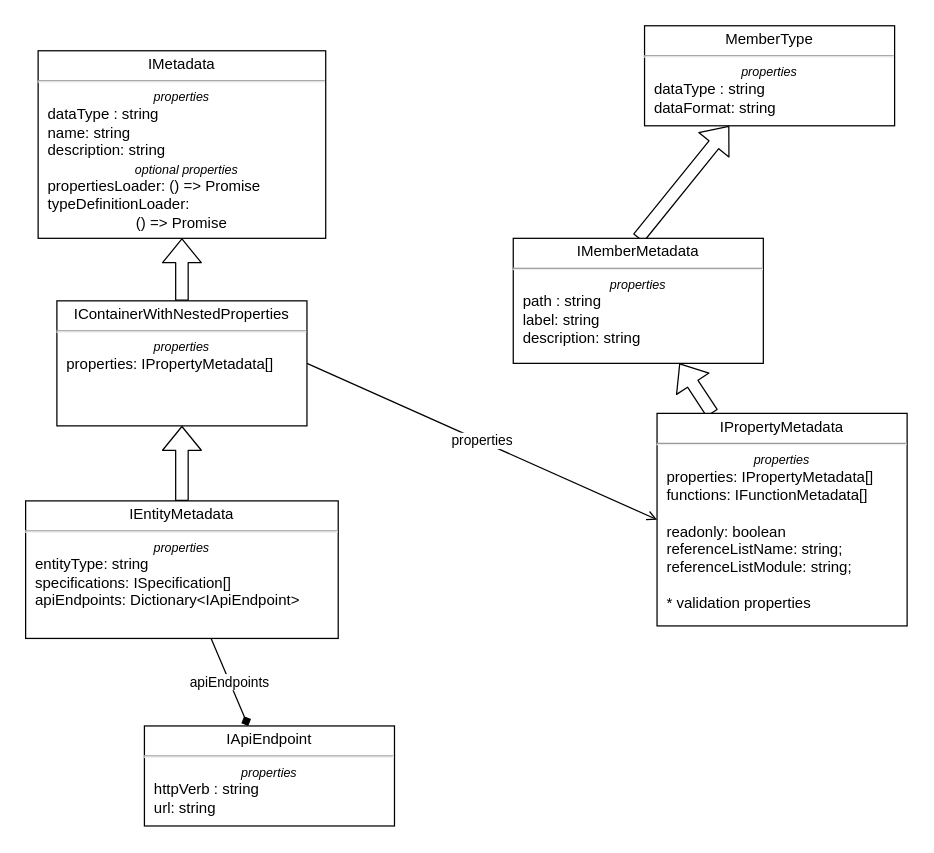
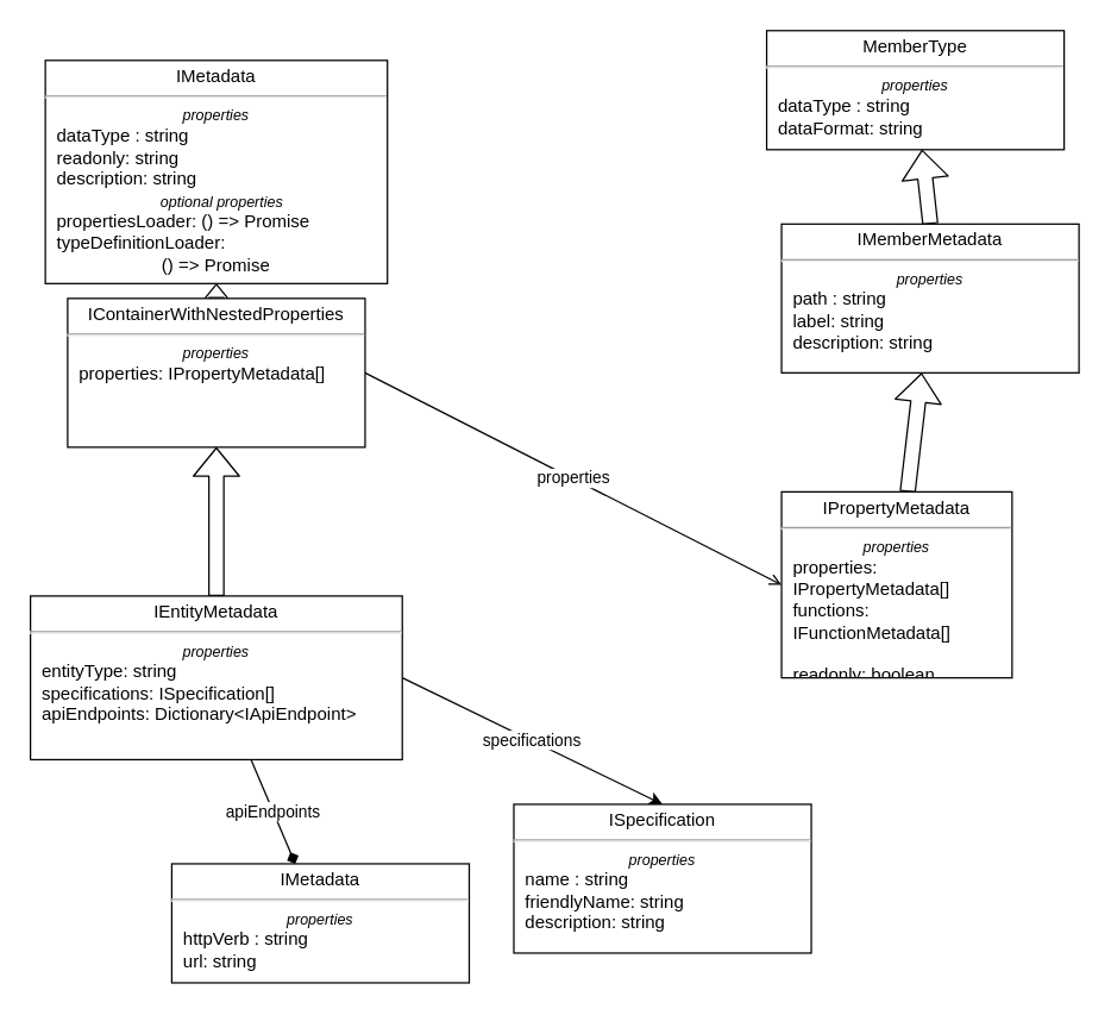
- <mxCell id="5" value="&lt;p style=&quot;margin:0px;margin-top:4px;text-align:center;&quot;&gt;IMetadata&lt;/p&gt;&lt;hr&gt;&lt;p style=&quot;font-size:10px;margin:0px;text-align:center;&quot;&gt;&lt;/p&gt;&lt;p style=&quot;font-size:10px;margin:0px;text-align:center;&quot;&gt;&lt;i&gt;properties&lt;/i&gt;&lt;/p&gt;&lt;p style=&quot;margin:0px;margin-left:8px;text-align:left;&quot;&gt;dataType : string&lt;/p&gt;&lt;p style=&quot;margin:0px;margin-left:8px;text-align:left;&quot;&gt;name: string&lt;br&gt;&lt;/p&gt;&lt;p style=&quot;margin:0px;margin-left:8px;text-align:left;&quot;&gt;description: string&lt;br&gt;&lt;/p&gt;&lt;p style=&quot;margin: 0px 0px 0px 8px;&quot;&gt;&lt;i style=&quot;font-size: 10px;&quot;&gt;optional properties&lt;/i&gt;&lt;br&gt;&lt;/p&gt;&lt;p style=&quot;margin:0px;margin-left:8px;text-align:left;&quot;&gt;propertiesLoader: () =&amp;gt; Promise&lt;/p&gt;&lt;p style=&quot;margin:0px;margin-left:8px;text-align:left;&quot;&gt;typeDefinitionLoader:&lt;/p&gt;&lt;span style=&quot;text-align: left;&quot;&gt;() =&amp;gt; Promise&lt;/span&gt;&lt;span style=&quot;text-align: left;&quot;&gt;&lt;br&gt;&lt;/span&gt;" style="shape=rect;html=1;overflow=fill;whiteSpace=wrap;" vertex="1" parent="1"><mxGeometry x="30" y="40" width="230" height="150" as="geometry" /></mxCell>
+ <mxCell id="5" value="&lt;p style=&quot;margin:0px;margin-top:4px;text-align:center;&quot;&gt;IMetadata&lt;/p&gt;&lt;hr&gt;&lt;p style=&quot;font-size:10px;margin:0px;text-align:center;&quot;&gt;&lt;/p&gt;&lt;p style=&quot;font-size:10px;margin:0px;text-align:center;&quot;&gt;&lt;i&gt;properties&lt;/i&gt;&lt;/p&gt;&lt;p style=&quot;margin:0px;margin-left:8px;text-align:left;&quot;&gt;dataType : string&lt;/p&gt;&lt;p style=&quot;margin:0px;margin-left:8px;text-align:left;&quot;&gt;readonly: string&lt;br&gt;&lt;/p&gt;&lt;p style=&quot;margin:0px;margin-left:8px;text-align:left;&quot;&gt;description: string&lt;br&gt;&lt;/p&gt;&lt;p style=&quot;margin: 0px 0px 0px 8px;&quot;&gt;&lt;i style=&quot;font-size: 10px;&quot;&gt;optional properties&lt;/i&gt;&lt;br&gt;&lt;/p&gt;&lt;p style=&quot;margin:0px;margin-left:8px;text-align:left;&quot;&gt;propertiesLoader: () =&amp;gt; Promise&lt;/p&gt;&lt;p style=&quot;margin:0px;margin-left:8px;text-align:left;&quot;&gt;typeDefinitionLoader:&lt;/p&gt;&lt;span style=&quot;text-align: left;&quot;&gt;() =&amp;gt; Promise&lt;/span&gt;&lt;span style=&quot;text-align: left;&quot;&gt;&lt;br&gt;&lt;/span&gt;" style="shape=rect;html=1;overflow=fill;whiteSpace=wrap;" vertex="1" parent="1"><mxGeometry x="30" y="40" width="230" height="150" as="geometry" /></mxCell>
- <mxCell id="4" value="&lt;p style=&quot;margin:0px;margin-top:4px;text-align:center;&quot;&gt;IMemberMetadata&lt;br&gt;&lt;/p&gt;&lt;hr&gt;&lt;p style=&quot;font-size:10px;margin:0px;text-align:center;&quot;&gt;&lt;/p&gt;&lt;p style=&quot;font-size:10px;margin:0px;text-align:center;&quot;&gt;&lt;i&gt;properties&lt;/i&gt;&lt;/p&gt;&lt;p style=&quot;margin:0px;margin-left:8px;text-align:left;&quot;&gt;path : string&lt;/p&gt;&lt;p style=&quot;margin:0px;margin-left:8px;text-align:left;&quot;&gt;label: string&lt;br&gt;&lt;/p&gt;&lt;p style=&quot;margin:0px;margin-left:8px;text-align:left;&quot;&gt;description: string&lt;br&gt;&lt;/p&gt;" style="shape=rect;html=1;overflow=fill;whiteSpace=wrap;" vertex="1" parent="1"><mxGeometry x="410" y="190" width="200" height="100" as="geometry" /></mxCell>
+ <mxCell id="4" value="&lt;p style=&quot;margin:0px;margin-top:4px;text-align:center;&quot;&gt;IMemberMetadata&lt;br&gt;&lt;/p&gt;&lt;hr&gt;&lt;p style=&quot;font-size:10px;margin:0px;text-align:center;&quot;&gt;&lt;/p&gt;&lt;p style=&quot;font-size:10px;margin:0px;text-align:center;&quot;&gt;&lt;i&gt;properties&lt;/i&gt;&lt;/p&gt;&lt;p style=&quot;margin:0px;margin-left:8px;text-align:left;&quot;&gt;path : string&lt;/p&gt;&lt;p style=&quot;margin:0px;margin-left:8px;text-align:left;&quot;&gt;label: string&lt;br&gt;&lt;/p&gt;&lt;p style=&quot;margin:0px;margin-left:8px;text-align:left;&quot;&gt;description: string&lt;br&gt;&lt;/p&gt;" style="shape=rect;html=1;overflow=fill;whiteSpace=wrap;" vertex="1" parent="1"><mxGeometry x="525" y="150" width="200" height="100" as="geometry" /></mxCell>
- <mxCell id="10" value="&lt;p style=&quot;margin:0px;margin-top:4px;text-align:center;&quot;&gt;IContainerWithNestedProperties&lt;br&gt;&lt;/p&gt;&lt;hr&gt;&lt;p style=&quot;font-size:10px;margin:0px;text-align:center;&quot;&gt;&lt;/p&gt;&lt;p style=&quot;font-size:10px;margin:0px;text-align:center;&quot;&gt;&lt;i&gt;properties&lt;/i&gt;&lt;/p&gt;&lt;p style=&quot;margin:0px;margin-left:8px;text-align:left;&quot;&gt;properties: IPropertyMetadata[]&lt;/p&gt;" style="shape=rect;html=1;overflow=fill;whiteSpace=wrap;" vertex="1" parent="1"><mxGeometry x="45" y="240" width="200" height="100" as="geometry" /></mxCell>
+ <mxCell id="10" value="&lt;p style=&quot;margin:0px;margin-top:4px;text-align:center;&quot;&gt;IContainerWithNestedProperties&lt;br&gt;&lt;/p&gt;&lt;hr&gt;&lt;p style=&quot;font-size:10px;margin:0px;text-align:center;&quot;&gt;&lt;/p&gt;&lt;p style=&quot;font-size:10px;margin:0px;text-align:center;&quot;&gt;&lt;i&gt;properties&lt;/i&gt;&lt;/p&gt;&lt;p style=&quot;margin:0px;margin-left:8px;text-align:left;&quot;&gt;properties: IPropertyMetadata[]&lt;/p&gt;" style="shape=rect;html=1;overflow=fill;whiteSpace=wrap;" vertex="1" parent="1"><mxGeometry x="45" y="200" width="200" height="100" as="geometry" /></mxCell>
- <mxCell id="7" value="&lt;p style=&quot;margin:0px;margin-top:4px;text-align:center;&quot;&gt;IPropertyMetadata&lt;br&gt;&lt;/p&gt;&lt;hr&gt;&lt;p style=&quot;font-size:10px;margin:0px;text-align:center;&quot;&gt;&lt;/p&gt;&lt;p style=&quot;font-size:10px;margin:0px;text-align:center;&quot;&gt;&lt;i&gt;properties&lt;/i&gt;&lt;/p&gt;&lt;p style=&quot;margin:0px;margin-left:8px;text-align:left;&quot;&gt;&lt;span style=&quot;background-color: initial;&quot;&gt;properties: IPropertyMetadata[]&lt;/span&gt;&lt;br&gt;&lt;/p&gt;&lt;p style=&quot;margin:0px;margin-left:8px;text-align:left;&quot;&gt;&lt;span style=&quot;background-color: initial;&quot;&gt;functions: IFunctionMetadata[]&lt;/span&gt;&lt;/p&gt;&lt;p style=&quot;margin:0px;margin-left:8px;text-align:left;&quot;&gt;&lt;span style=&quot;background-color: initial;&quot;&gt;&lt;br&gt;&lt;/span&gt;&lt;/p&gt;&lt;p style=&quot;margin:0px;margin-left:8px;text-align:left;&quot;&gt;readonly: boolean&lt;span style=&quot;background-color: initial;&quot;&gt;&lt;br&gt;&lt;/span&gt;&lt;/p&gt;&lt;p style=&quot;margin:0px;margin-left:8px;text-align:left;&quot;&gt;referenceListName: string;&lt;/p&gt;&lt;p style=&quot;margin:0px;margin-left:8px;text-align:left;&quot;&gt;referenceListModule: string;&lt;br&gt;&lt;/p&gt;&lt;p style=&quot;margin:0px;margin-left:8px;text-align:left;&quot;&gt;&lt;br&gt;&lt;/p&gt;&lt;p style=&quot;margin:0px;margin-left:8px;text-align:left;&quot;&gt;* validation properties&lt;span style=&quot;background-color: initial;&quot;&gt;&amp;nbsp;&lt;/span&gt;&lt;/p&gt;" style="shape=rect;html=1;overflow=fill;whiteSpace=wrap;" vertex="1" parent="1"><mxGeometry x="525" y="330" width="200" height="170" as="geometry" /></mxCell>
+ <mxCell id="7" value="&lt;p style=&quot;margin:0px;margin-top:4px;text-align:center;&quot;&gt;IPropertyMetadata&lt;br&gt;&lt;/p&gt;&lt;hr&gt;&lt;p style=&quot;font-size:10px;margin:0px;text-align:center;&quot;&gt;&lt;/p&gt;&lt;p style=&quot;font-size:10px;margin:0px;text-align:center;&quot;&gt;&lt;i&gt;properties&lt;/i&gt;&lt;/p&gt;&lt;p style=&quot;margin:0px;margin-left:8px;text-align:left;&quot;&gt;&lt;span style=&quot;background-color: initial;&quot;&gt;properties: IPropertyMetadata[]&lt;/span&gt;&lt;br&gt;&lt;/p&gt;&lt;p style=&quot;margin:0px;margin-left:8px;text-align:left;&quot;&gt;&lt;span style=&quot;background-color: initial;&quot;&gt;functions: IFunctionMetadata[]&lt;/span&gt;&lt;/p&gt;&lt;p style=&quot;margin:0px;margin-left:8px;text-align:left;&quot;&gt;&lt;span style=&quot;background-color: initial;&quot;&gt;&lt;br&gt;&lt;/span&gt;&lt;/p&gt;&lt;p style=&quot;margin:0px;margin-left:8px;text-align:left;&quot;&gt;readonly: boolean&lt;span style=&quot;background-color: initial;&quot;&gt;&lt;br&gt;&lt;/span&gt;&lt;/p&gt;&lt;p style=&quot;margin:0px;margin-left:8px;text-align:left;&quot;&gt;referenceListName: string;&lt;/p&gt;&lt;p style=&quot;margin:0px;margin-left:8px;text-align:left;&quot;&gt;referenceListModule: string;&lt;br&gt;&lt;/p&gt;&lt;p style=&quot;margin:0px;margin-left:8px;text-align:left;&quot;&gt;&lt;br&gt;&lt;/p&gt;&lt;p style=&quot;margin:0px;margin-left:8px;text-align:left;&quot;&gt;* validation properties&lt;span style=&quot;background-color: initial;&quot;&gt;&amp;nbsp;&lt;/span&gt;&lt;/p&gt;" style="shape=rect;html=1;overflow=fill;whiteSpace=wrap;" vertex="1" parent="1"><mxGeometry x="525" y="330" width="155" height="125" as="geometry" /></mxCell>
+ <mxCell id="12" value="specifications" style="edgeStyle=none;html=1;exitX=1;exitY=0.5;exitDx=0;exitDy=0;entryX=0.5;entryY=0;entryDx=0;entryDy=0;" edge="1" parent="1" source="14" target="15"><mxGeometry relative="1" as="geometry"><mxPoint x="375" y="500" as="targetPoint" /></mxGeometry></mxCell>
- <mxCell id="16" value="&lt;p style=&quot;margin:0px;margin-top:4px;text-align:center;&quot;&gt;IApiEndpoint&lt;br&gt;&lt;/p&gt;&lt;hr&gt;&lt;p style=&quot;font-size:10px;margin:0px;text-align:center;&quot;&gt;&lt;/p&gt;&lt;p style=&quot;font-size:10px;margin:0px;text-align:center;&quot;&gt;&lt;i&gt;properties&lt;/i&gt;&lt;/p&gt;&lt;p style=&quot;margin:0px;margin-left:8px;text-align:left;&quot;&gt;httpVerb : string&lt;/p&gt;&lt;p style=&quot;margin:0px;margin-left:8px;text-align:left;&quot;&gt;url: string&lt;/p&gt;" style="shape=rect;html=1;overflow=fill;whiteSpace=wrap;" vertex="1" parent="1"><mxGeometry x="115" y="580" width="200" height="80" as="geometry" /></mxCell>
+ <mxCell id="16" value="&lt;p style=&quot;margin:0px;margin-top:4px;text-align:center;&quot;&gt;IMetadata&lt;br&gt;&lt;/p&gt;&lt;hr&gt;&lt;p style=&quot;font-size:10px;margin:0px;text-align:center;&quot;&gt;&lt;/p&gt;&lt;p style=&quot;font-size:10px;margin:0px;text-align:center;&quot;&gt;&lt;i&gt;properties&lt;/i&gt;&lt;/p&gt;&lt;p style=&quot;margin:0px;margin-left:8px;text-align:left;&quot;&gt;httpVerb : string&lt;/p&gt;&lt;p style=&quot;margin:0px;margin-left:8px;text-align:left;&quot;&gt;url: string&lt;/p&gt;" style="shape=rect;html=1;overflow=fill;whiteSpace=wrap;" vertex="1" parent="1"><mxGeometry x="115" y="580" width="200" height="80" as="geometry" /></mxCell>
+ <mxCell id="15" value="&lt;p style=&quot;margin:0px;margin-top:4px;text-align:center;&quot;&gt;ISpecification&lt;br&gt;&lt;/p&gt;&lt;hr&gt;&lt;p style=&quot;font-size:10px;margin:0px;text-align:center;&quot;&gt;&lt;/p&gt;&lt;p style=&quot;font-size:10px;margin:0px;text-align:center;&quot;&gt;&lt;i&gt;properties&lt;/i&gt;&lt;/p&gt;&lt;p style=&quot;margin:0px;margin-left:8px;text-align:left;&quot;&gt;name : string&lt;/p&gt;&lt;p style=&quot;margin:0px;margin-left:8px;text-align:left;&quot;&gt;friendlyName: string&lt;br&gt;&lt;/p&gt;&lt;p style=&quot;margin:0px;margin-left:8px;text-align:left;&quot;&gt;description: string&lt;br&gt;&lt;/p&gt;" style="shape=rect;html=1;overflow=fill;whiteSpace=wrap;" vertex="1" parent="1"><mxGeometry x="345" y="540" width="200" height="100" as="geometry" /></mxCell>
